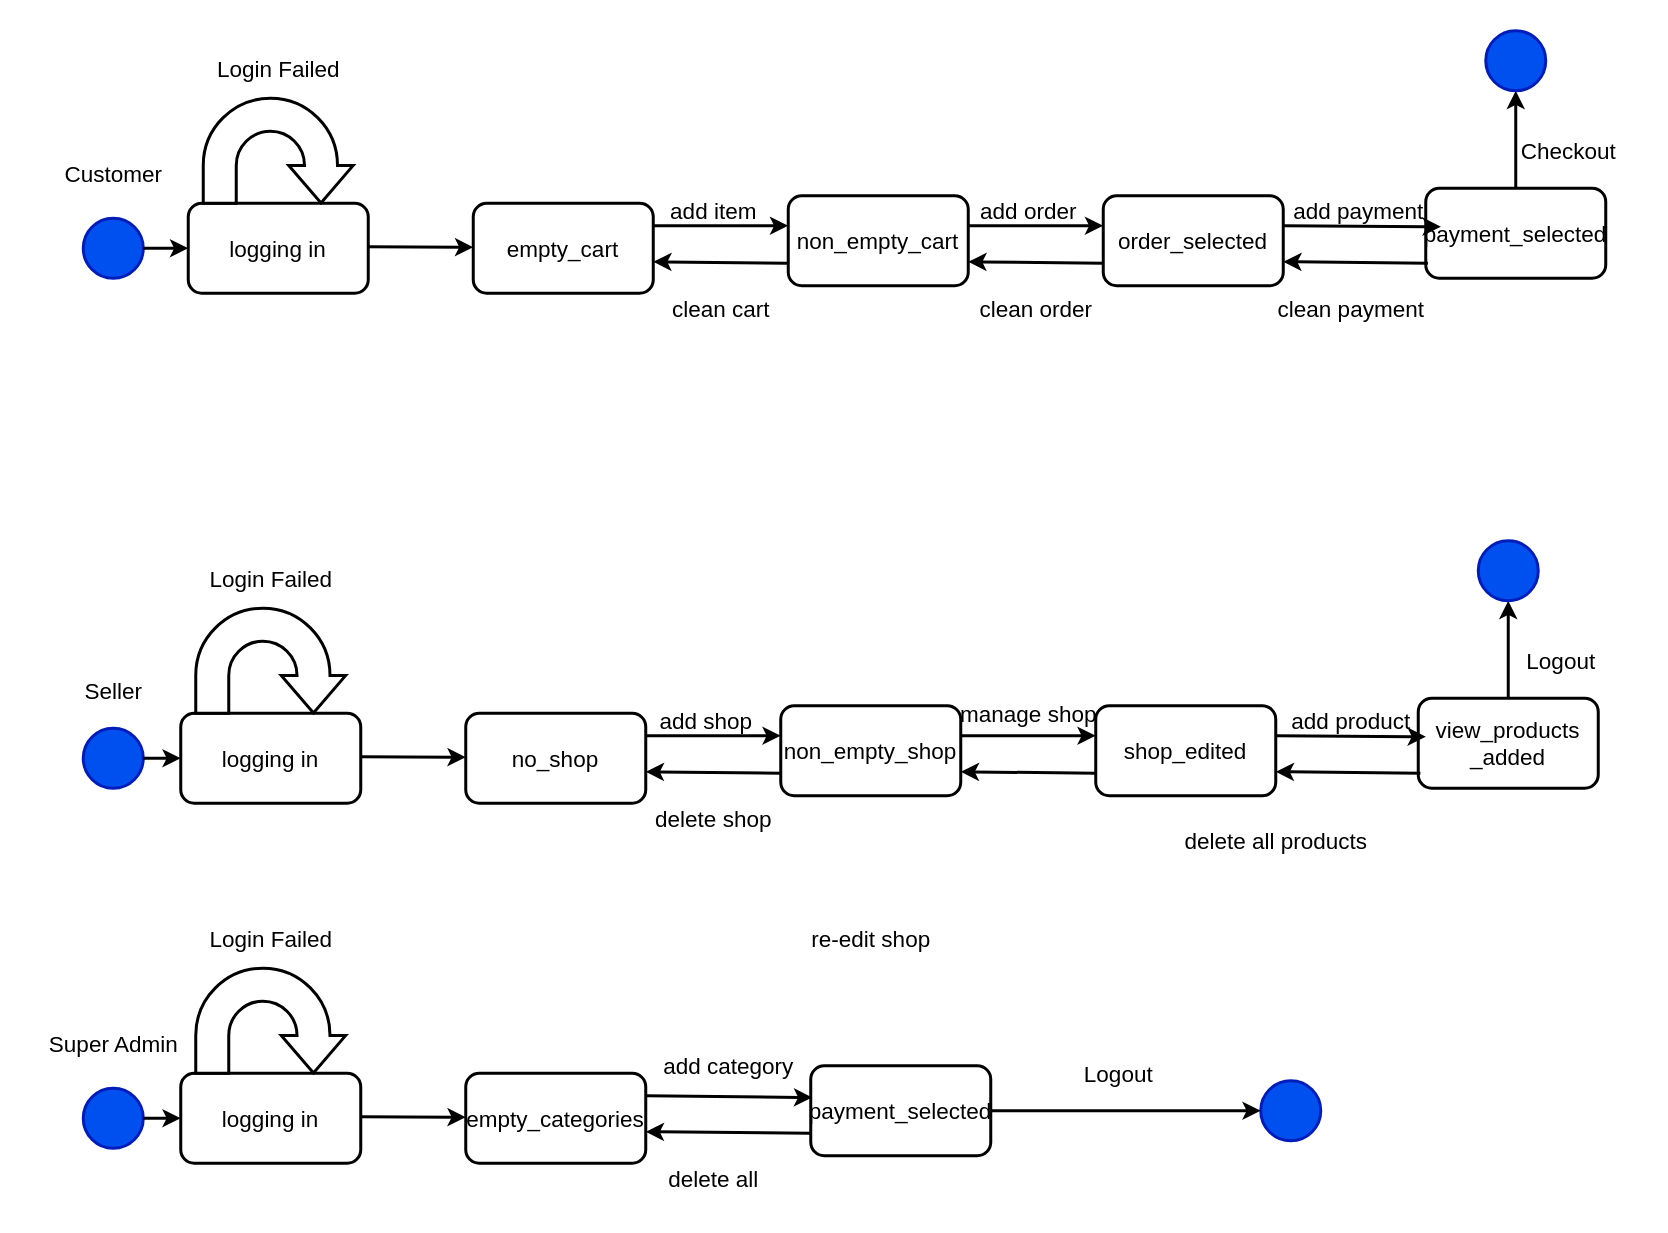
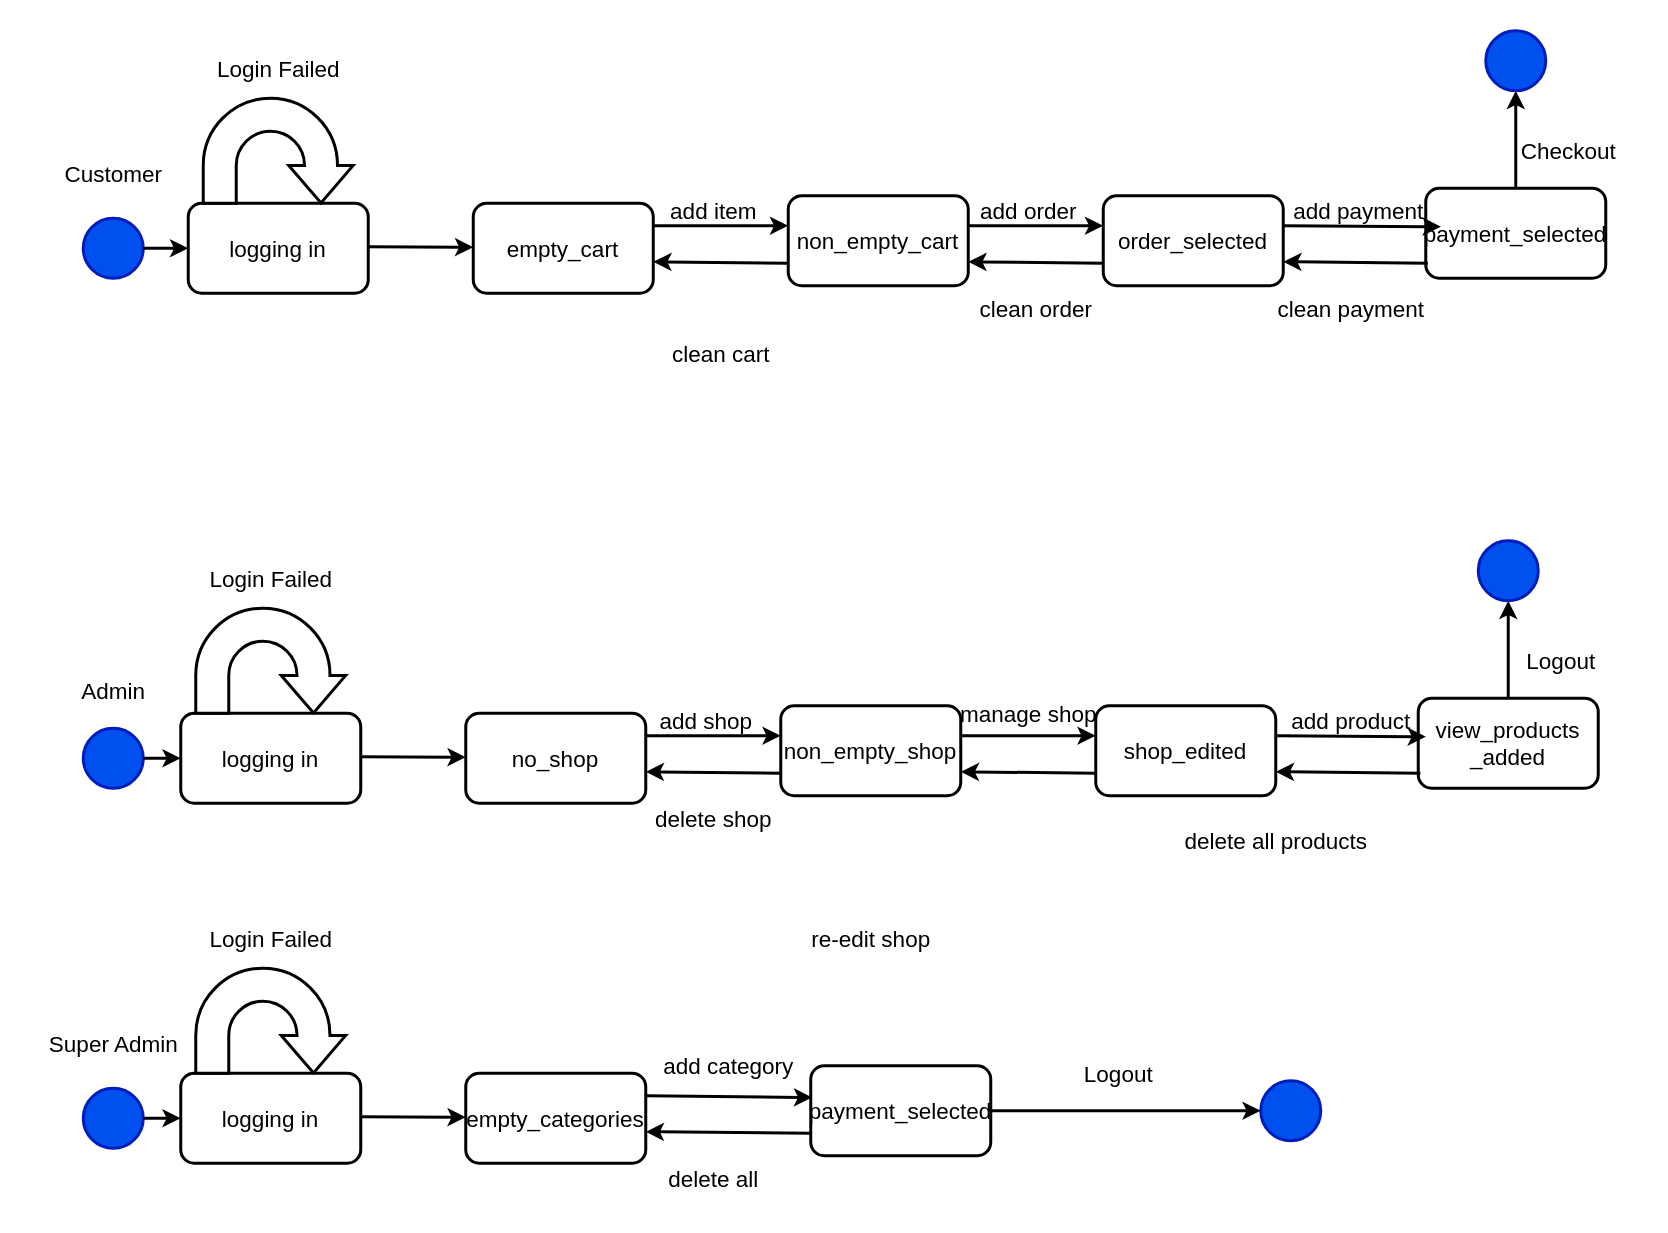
- <mxCell id="12" value="clean cart" style="text;html=1;align=center;verticalAlign=middle;resizable=0;points=[];autosize=1;strokeColor=none;fillColor=none;strokeWidth=2;fontSize=15;" vertex="1" parent="1"><mxGeometry x="435" y="190" width="90" height="30" as="geometry" /></mxCell>
+ <mxCell id="12" value="clean cart" style="text;html=1;align=center;verticalAlign=middle;resizable=0;points=[];autosize=1;strokeColor=none;fillColor=none;strokeWidth=2;fontSize=15;" vertex="1" parent="1"><mxGeometry x="435" y="220" width="90" height="30" as="geometry" /></mxCell>
- <mxCell id="53" value="Seller" style="text;html=1;align=center;verticalAlign=middle;resizable=0;points=[];autosize=1;strokeColor=none;fillColor=none;strokeWidth=2;fontSize=15;" vertex="1" parent="1"><mxGeometry x="45" y="445" width="60" height="30" as="geometry" /></mxCell>
+ <mxCell id="53" value="Admin" style="text;html=1;align=center;verticalAlign=middle;resizable=0;points=[];autosize=1;strokeColor=none;fillColor=none;strokeWidth=2;fontSize=15;" vertex="1" parent="1"><mxGeometry x="45" y="445" width="60" height="30" as="geometry" /></mxCell>
